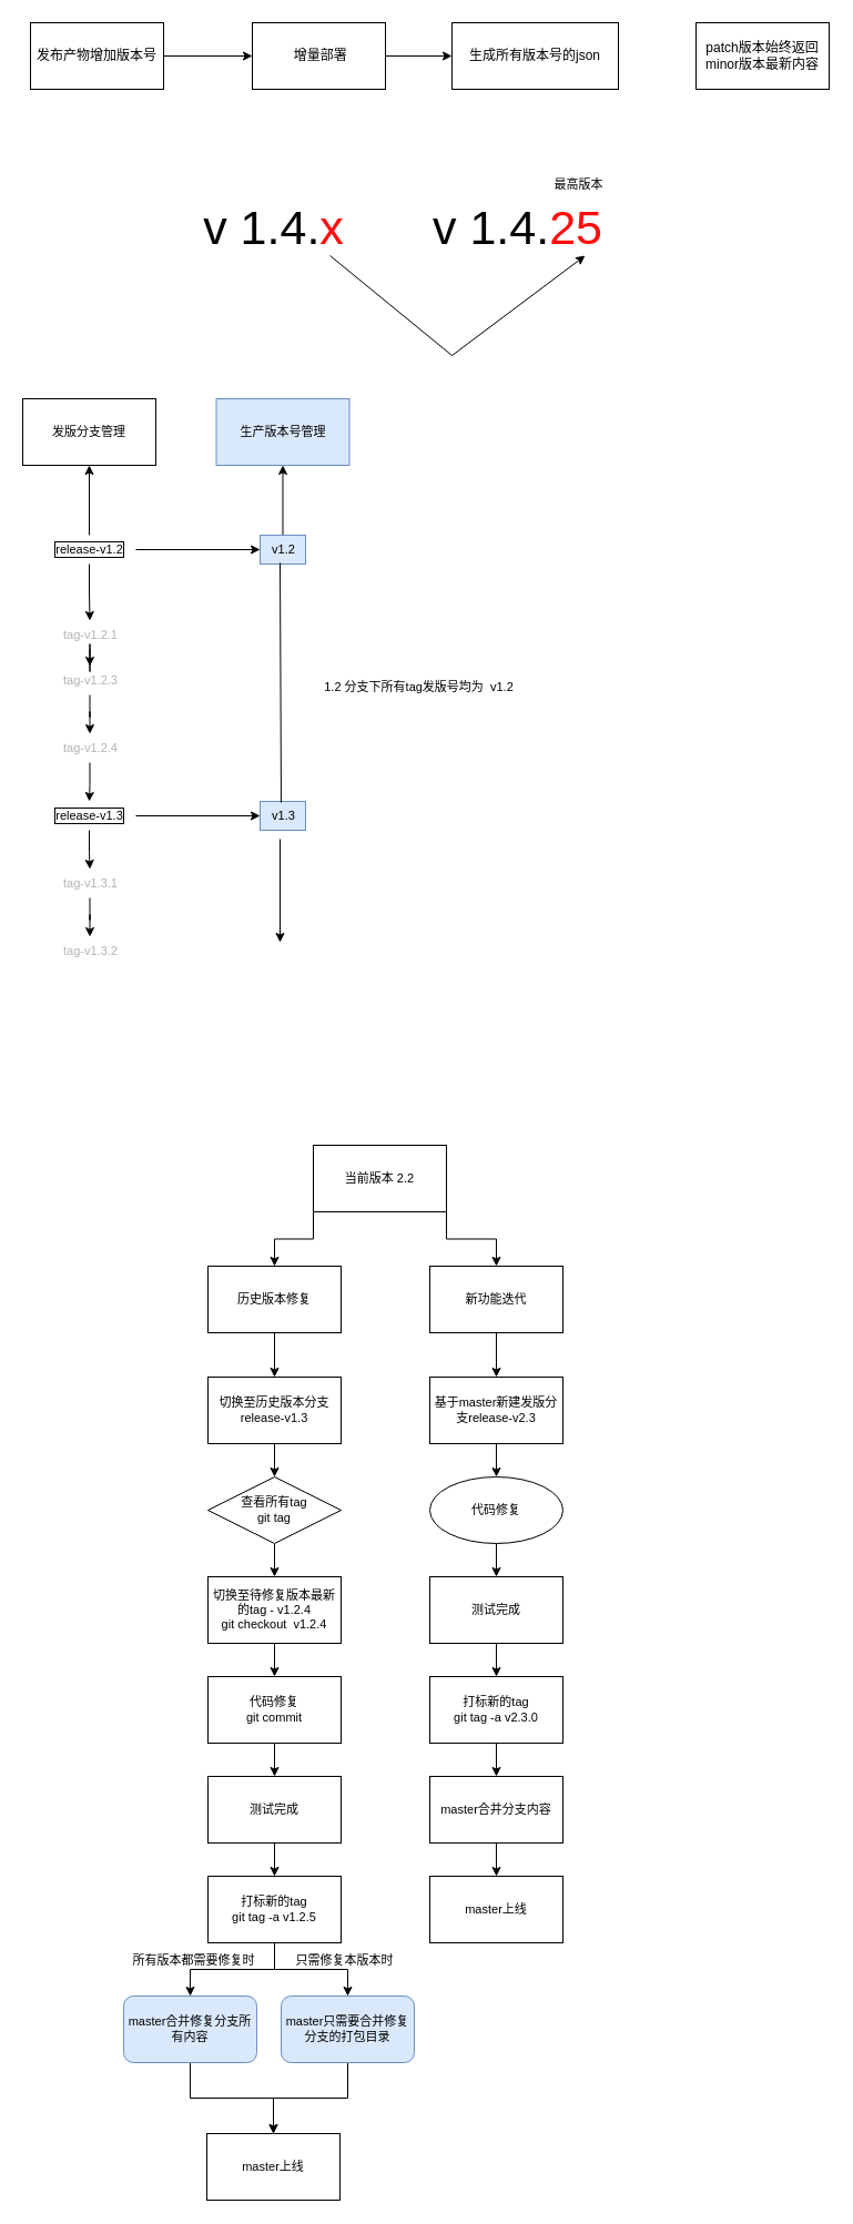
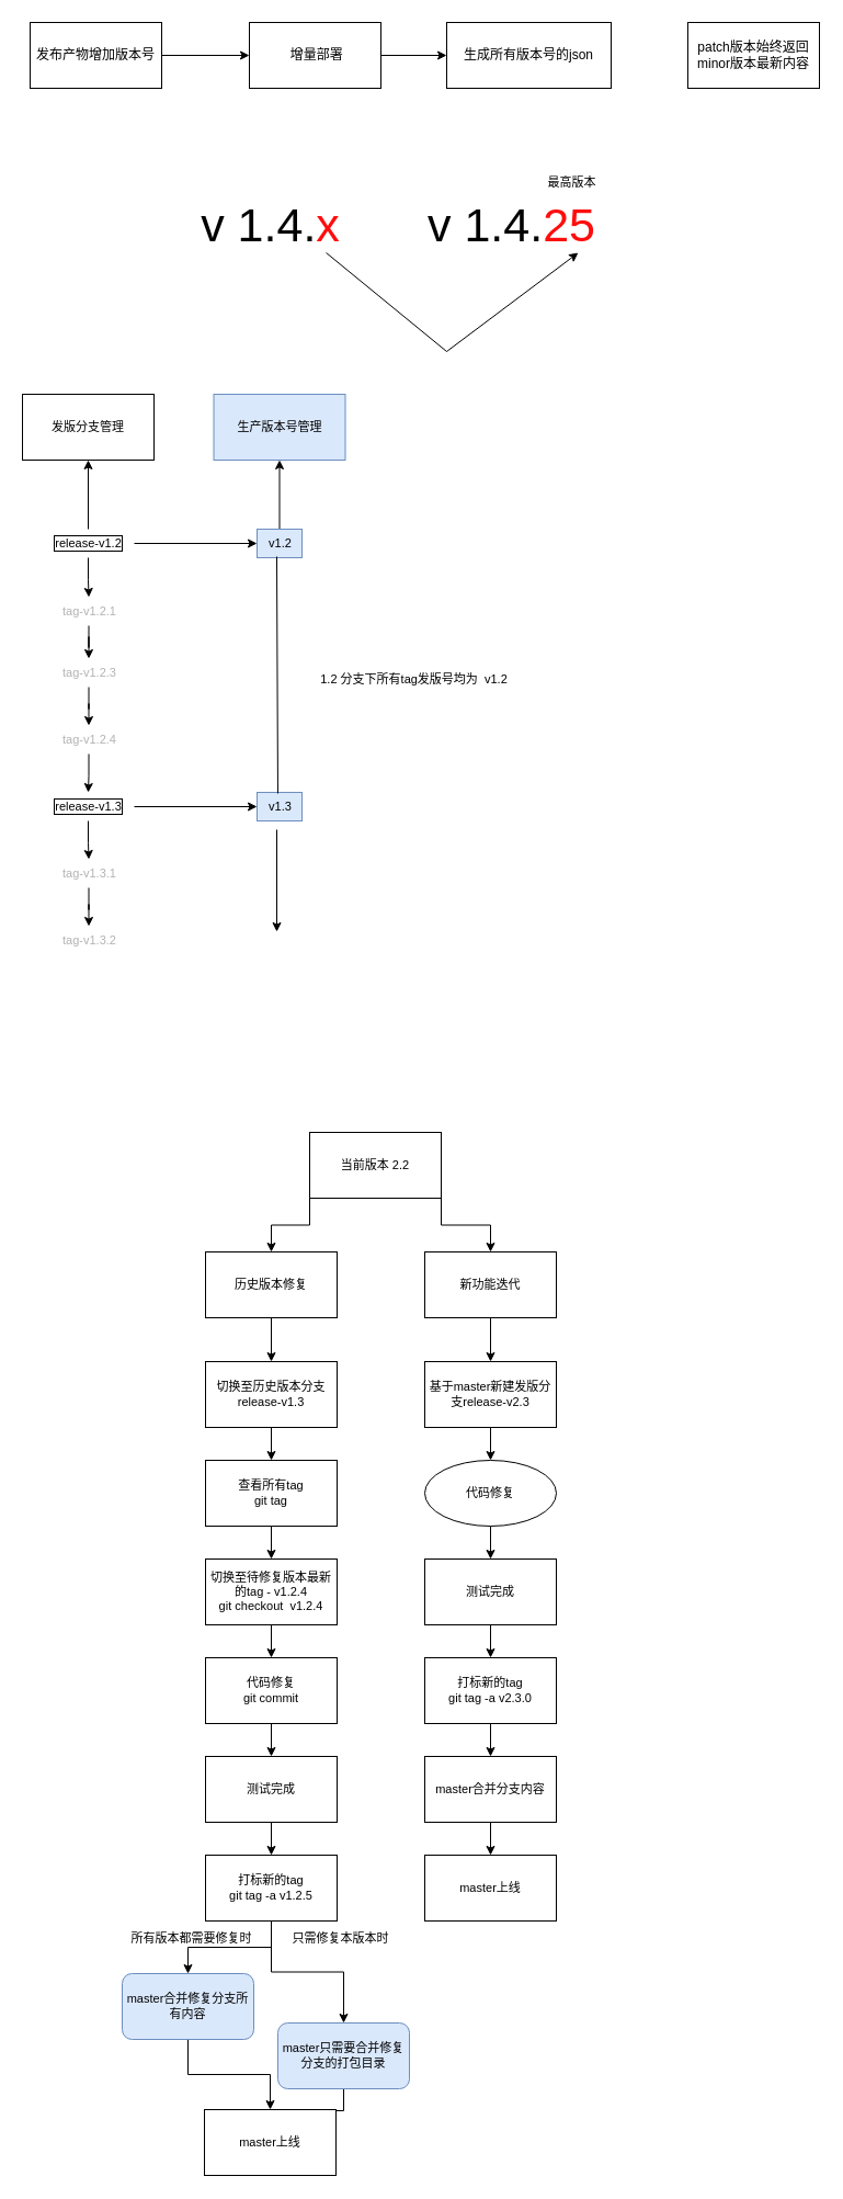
- <mxCell id="17" value="&lt;font&gt;tag-v1.2.1&lt;/font&gt;" style="text;html=1;align=center;verticalAlign=middle;resizable=0;points=[];autosize=1;strokeColor=none;fillColor=none;fontSize=11;fontColor=#B3B3B3;" vertex="1" parent="1"><mxGeometry x="45" y="559" width="71" height="26" as="geometry" /></mxCell>
+ <mxCell id="17" value="&lt;font&gt;tag-v1.2.1&lt;/font&gt;" style="text;html=1;align=center;verticalAlign=middle;resizable=0;points=[];autosize=1;strokeColor=none;fillColor=none;fontSize=11;fontColor=#B3B3B3;" vertex="1" parent="1"><mxGeometry x="45" y="544" width="71" height="26" as="geometry" /></mxCell>
- <mxCell id="48" value="查看所有tag&lt;br&gt;git tag" style="rhombus;whiteSpace=wrap;html=1;labelBackgroundColor=none;labelBorderColor=none;fontSize=11;fontColor=#000000;" vertex="1" parent="1"><mxGeometry x="187" y="1331" width="120" height="60" as="geometry" /></mxCell>
+ <mxCell id="48" value="查看所有tag&lt;br&gt;git tag" style="rounded=0;whiteSpace=wrap;html=1;labelBackgroundColor=none;labelBorderColor=none;fontSize=11;fontColor=#000000;" vertex="1" parent="1"><mxGeometry x="187" y="1331" width="120" height="60" as="geometry" /></mxCell>
- <mxCell id="59" value="master只需要合并修复分支的打包目录" style="rounded=1;whiteSpace=wrap;html=1;labelBackgroundColor=none;labelBorderColor=none;fontSize=11;fillColor=#dae8fc;strokeColor=#6c8ebf;" vertex="1" parent="1"><mxGeometry x="253" y="1799" width="120" height="60" as="geometry" /></mxCell>
+ <mxCell id="59" value="master只需要合并修复分支的打包目录" style="rounded=1;whiteSpace=wrap;html=1;labelBackgroundColor=none;labelBorderColor=none;fontSize=11;fillColor=#dae8fc;strokeColor=#6c8ebf;" vertex="1" parent="1"><mxGeometry x="253" y="1844" width="120" height="60" as="geometry" /></mxCell>
